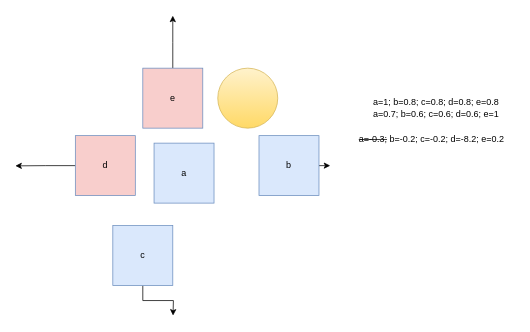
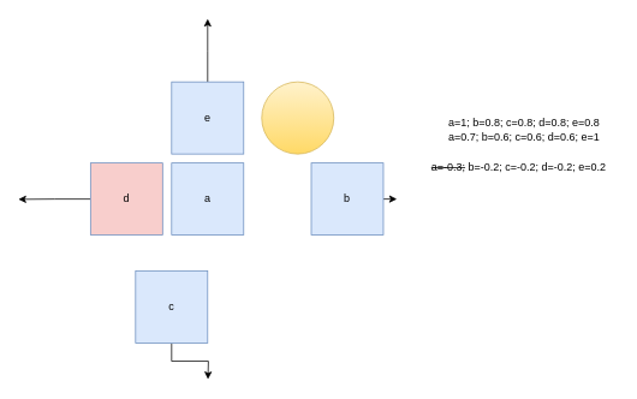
- <mxCell id="10" value="e" style="whiteSpace=wrap;html=1;aspect=fixed;fillColor=#f8cecc;strokeColor=#6c8ebf;" vertex="1" parent="1"><mxGeometry x="190" y="90" width="80" height="80" as="geometry" /></mxCell>
+ <mxCell id="10" value="e" style="whiteSpace=wrap;html=1;aspect=fixed;fillColor=#dae8fc;strokeColor=#6c8ebf;" vertex="1" parent="1"><mxGeometry x="190" y="90" width="80" height="80" as="geometry" /></mxCell>
- <mxCell id="13" value="&lt;strike&gt;a=-0.3;&lt;/strike&gt; b=-0.2; c=-0.2; d=-8.2; e=0.2" style="text;html=1;align=center;verticalAlign=middle;resizable=0;points=[];autosize=1;strokeColor=none;fillColor=none;" vertex="1" parent="1"><mxGeometry x="465" y="170" width="220" height="30" as="geometry" /></mxCell>
+ <mxCell id="13" value="&lt;strike&gt;a=-0.3;&lt;/strike&gt; b=-0.2; c=-0.2; d=-0.2; e=0.2" style="text;html=1;align=center;verticalAlign=middle;resizable=0;points=[];autosize=1;strokeColor=none;fillColor=none;" vertex="1" parent="1"><mxGeometry x="465" y="170" width="220" height="30" as="geometry" /></mxCell>
- <mxCell id="2" value="a" style="whiteSpace=wrap;html=1;aspect=fixed;fillColor=#dae8fc;strokeColor=#6c8ebf;" vertex="1" parent="1"><mxGeometry x="205" y="190" width="80" height="80" as="geometry" /></mxCell>
+ <mxCell id="2" value="a" style="whiteSpace=wrap;html=1;aspect=fixed;fillColor=#dae8fc;strokeColor=#6c8ebf;" vertex="1" parent="1"><mxGeometry x="190" y="180" width="80" height="80" as="geometry" /></mxCell>
